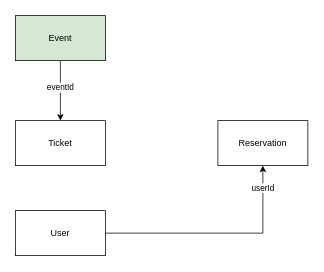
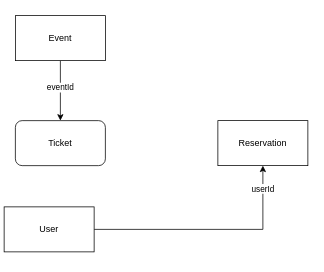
- <mxCell id="7" value="Event" style="rounded=0;whiteSpace=wrap;html=1;fillColor=#d5e8d4;" parent="1" vertex="1"><mxGeometry x="20" y="20" width="120" height="60" as="geometry" /></mxCell>
+ <mxCell id="7" value="Event" style="rounded=0;whiteSpace=wrap;html=1;" parent="1" vertex="1"><mxGeometry x="20" y="20" width="120" height="60" as="geometry" /></mxCell>
- <mxCell id="8" value="Ticket" style="rounded=0;whiteSpace=wrap;html=1;" parent="1" vertex="1"><mxGeometry x="20" y="160" width="120" height="60" as="geometry" /></mxCell>
+ <mxCell id="8" value="Ticket" style="whiteSpace=wrap;html=1;rounded=1;" parent="1" vertex="1"><mxGeometry x="20" y="160" width="120" height="60" as="geometry" /></mxCell>
- <mxCell id="3" value="User" style="rounded=0;whiteSpace=wrap;html=1;" parent="1" vertex="1"><mxGeometry x="20" y="280" width="120" height="60" as="geometry" /></mxCell>
+ <mxCell id="3" value="User" style="rounded=0;whiteSpace=wrap;html=1;" parent="1" vertex="1"><mxGeometry x="5" y="275" width="120" height="60" as="geometry" /></mxCell>
